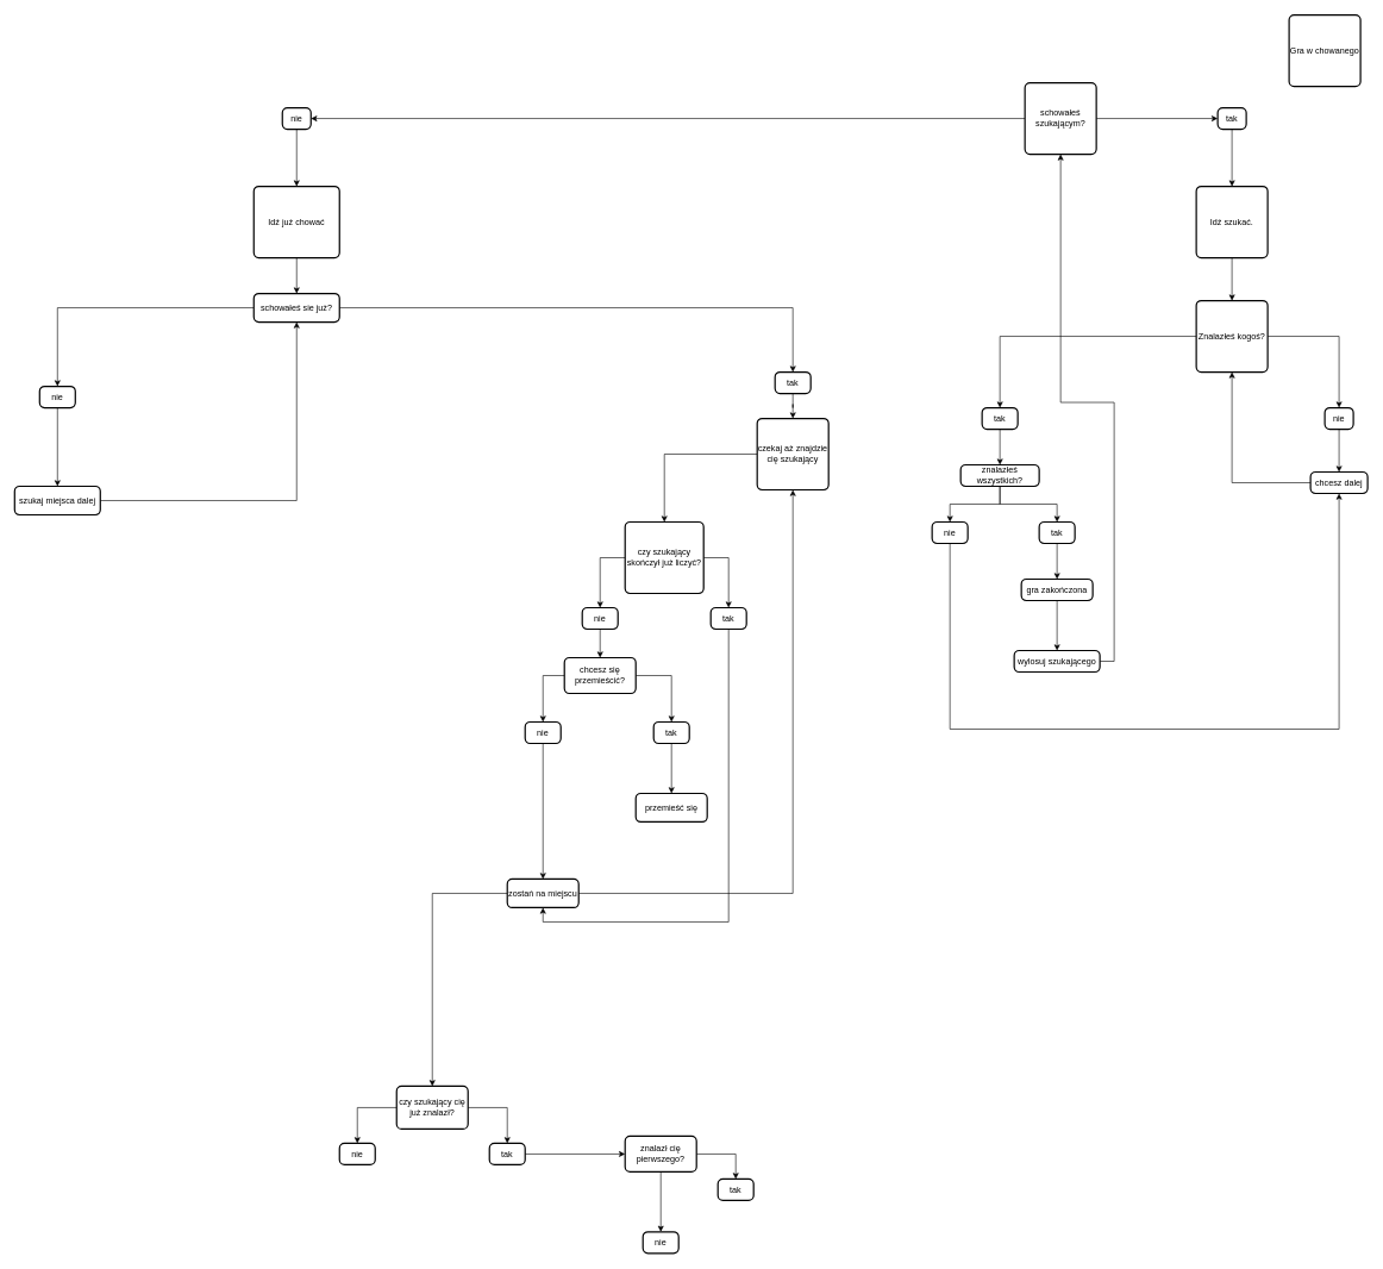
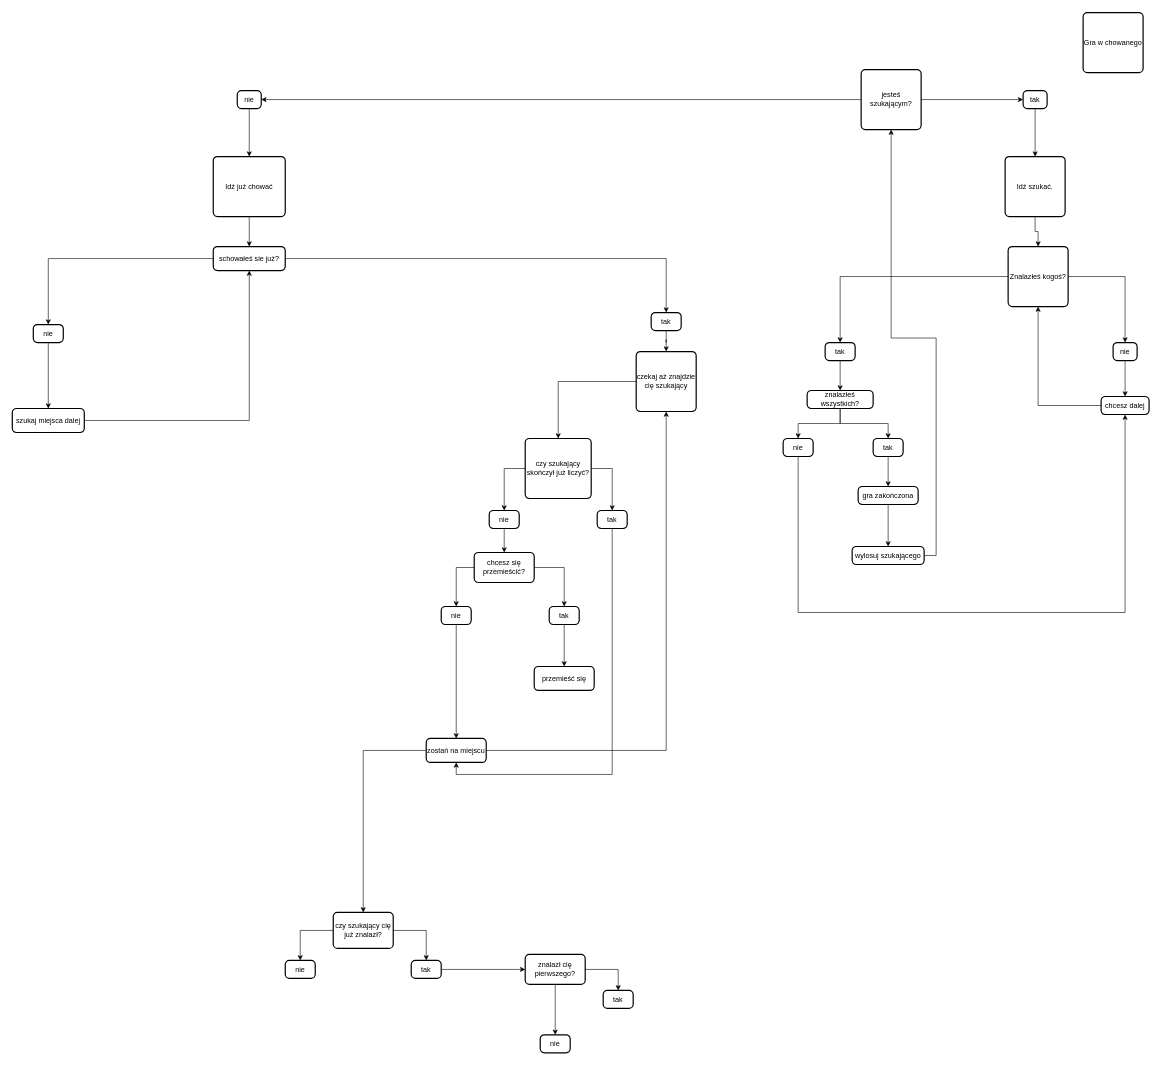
- <mxCell id="5" value="schowałeś szukającym?" style="rounded=1;whiteSpace=wrap;html=1;absoluteArcSize=1;arcSize=14;strokeWidth=2;" vertex="1" parent="1"><mxGeometry x="1435" y="115" width="100" height="100" as="geometry" /></mxCell>
+ <mxCell id="5" value="jesteś szukającym?" style="rounded=1;whiteSpace=wrap;html=1;absoluteArcSize=1;arcSize=14;strokeWidth=2;" vertex="1" parent="1"><mxGeometry x="1435" y="115" width="100" height="100" as="geometry" /></mxCell>
- <mxCell id="12" value="Znalazłeś kogoś?" style="rounded=1;whiteSpace=wrap;html=1;absoluteArcSize=1;arcSize=14;strokeWidth=2;" vertex="1" parent="1"><mxGeometry x="1675" y="420" width="100" height="100" as="geometry" /></mxCell>
+ <mxCell id="12" value="Znalazłeś kogoś?" style="rounded=1;whiteSpace=wrap;html=1;absoluteArcSize=1;arcSize=14;strokeWidth=2;" vertex="1" parent="1"><mxGeometry x="1680" y="410" width="100" height="100" as="geometry" /></mxCell>
